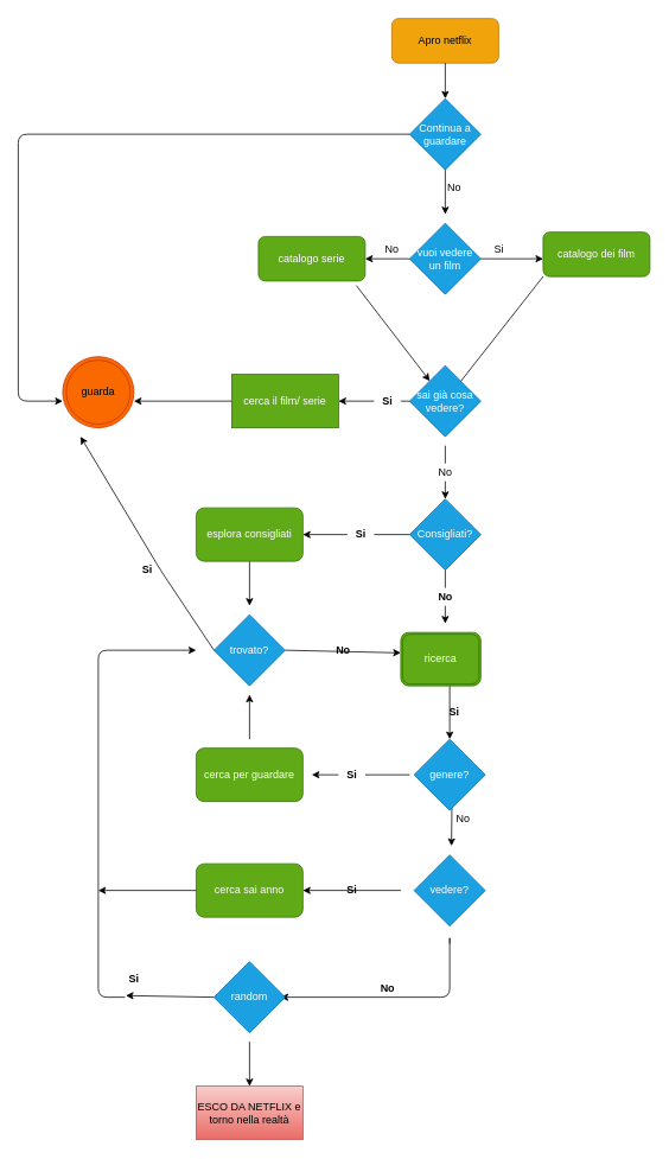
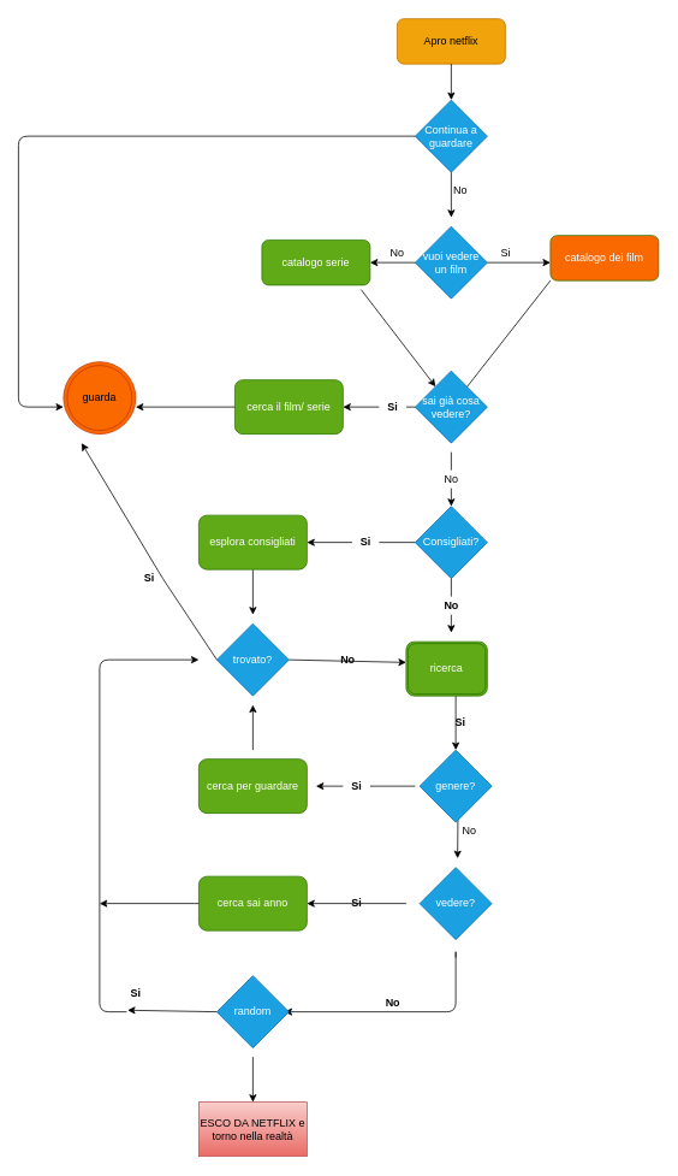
- <mxCell id="7" value="catalogo dei film" style="rounded=1;whiteSpace=wrap;html=1;fillColor=#60a917;fontColor=#ffffff;strokeColor=#2D7600;" vertex="1" parent="1"><mxGeometry x="610" y="260" width="120" height="50" as="geometry" /></mxCell>
+ <mxCell id="7" value="catalogo dei film" style="rounded=1;whiteSpace=wrap;html=1;fillColor=#fa6800;fontColor=#ffffff;strokeColor=#2D7600;" vertex="1" parent="1"><mxGeometry x="610" y="260" width="120" height="50" as="geometry" /></mxCell>
- <mxCell id="12" value="cerca il film/ serie" style="whiteSpace=wrap;html=1;fillColor=#60a917;fontColor=#ffffff;strokeColor=#2D7600;rounded=0;" vertex="1" parent="1"><mxGeometry x="260" y="420" width="120" height="60" as="geometry" /></mxCell>
+ <mxCell id="12" value="cerca il film/ serie" style="whiteSpace=wrap;html=1;rounded=1;fillColor=#60a917;fontColor=#ffffff;strokeColor=#2D7600;" vertex="1" parent="1"><mxGeometry x="260" y="420" width="120" height="60" as="geometry" /></mxCell>
